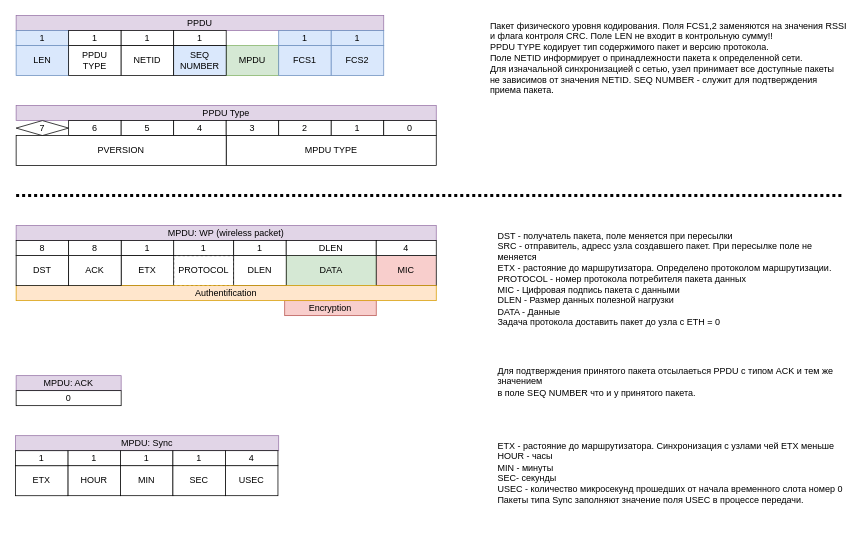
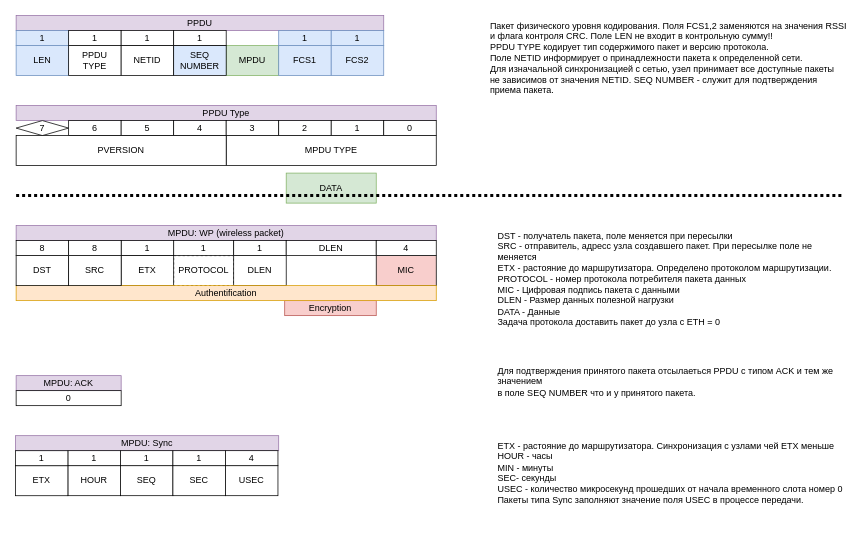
- <mxCell id="51" value="ACK" style="rounded=0;whiteSpace=wrap;html=1;" parent="1" vertex="1"><mxGeometry x="91" y="340" width="70" height="40" as="geometry" /></mxCell>
+ <mxCell id="51" value="SRC" style="rounded=0;whiteSpace=wrap;html=1;" parent="1" vertex="1"><mxGeometry x="91" y="340" width="70" height="40" as="geometry" /></mxCell>
- <mxCell id="8" value="DATA" style="rounded=0;whiteSpace=wrap;html=1;fillColor=#d5e8d4;strokeColor=#82b366;" parent="1" vertex="1"><mxGeometry x="381" y="340" width="120" height="40" as="geometry" /></mxCell>
+ <mxCell id="8" value="DATA" style="rounded=0;whiteSpace=wrap;html=1;fillColor=#d5e8d4;strokeColor=#82b366;" parent="1" vertex="1"><mxGeometry x="381" y="230" width="120" height="40" as="geometry" /></mxCell>
- <mxCell id="30" value="MIN" style="rounded=0;whiteSpace=wrap;html=1;" parent="1" vertex="1"><mxGeometry x="160" y="620" width="70" height="40" as="geometry" /></mxCell>
+ <mxCell id="30" value="SEQ" style="rounded=0;whiteSpace=wrap;html=1;" parent="1" vertex="1"><mxGeometry x="160" y="620" width="70" height="40" as="geometry" /></mxCell>
